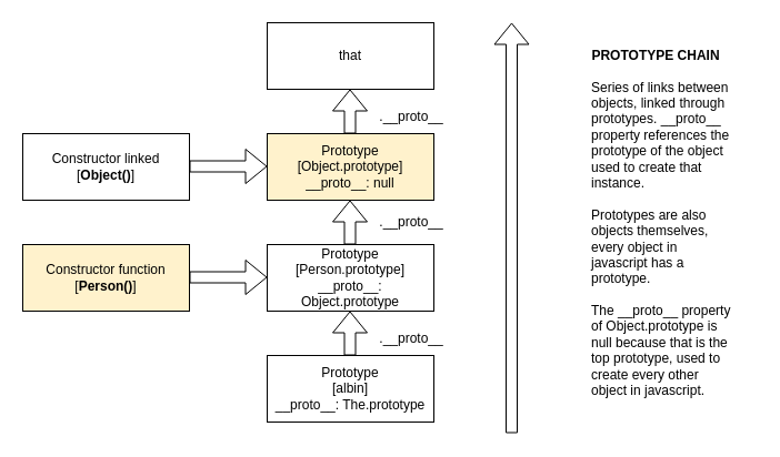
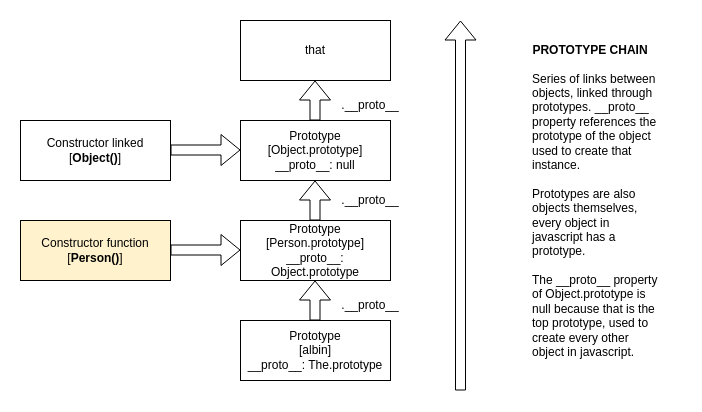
- <mxCell id="7" value="Prototype&lt;br&gt;[Object.prototype]&lt;br&gt;__proto__: null" style="rounded=0;whiteSpace=wrap;html=1;fillColor=#fff2cc;" vertex="1" parent="1"><mxGeometry x="240" y="120" width="150" height="60" as="geometry" /></mxCell>
+ <mxCell id="7" value="Prototype&lt;br&gt;[Object.prototype]&lt;br&gt;__proto__: null" style="rounded=0;whiteSpace=wrap;html=1;" vertex="1" parent="1"><mxGeometry x="240" y="120" width="150" height="60" as="geometry" /></mxCell>
